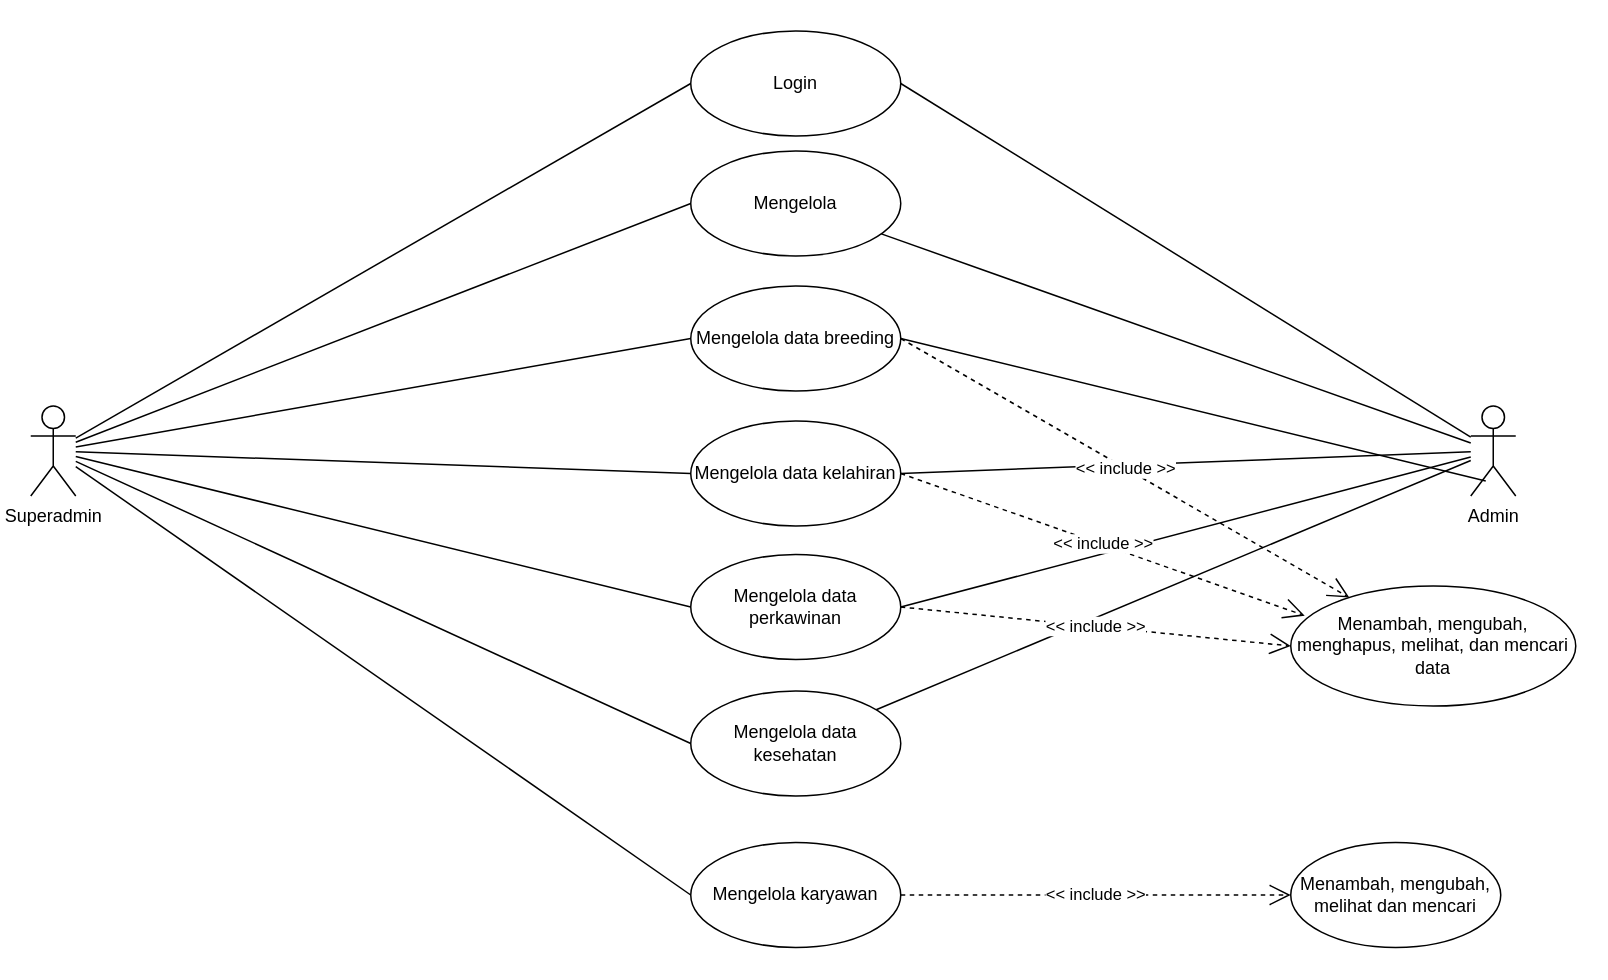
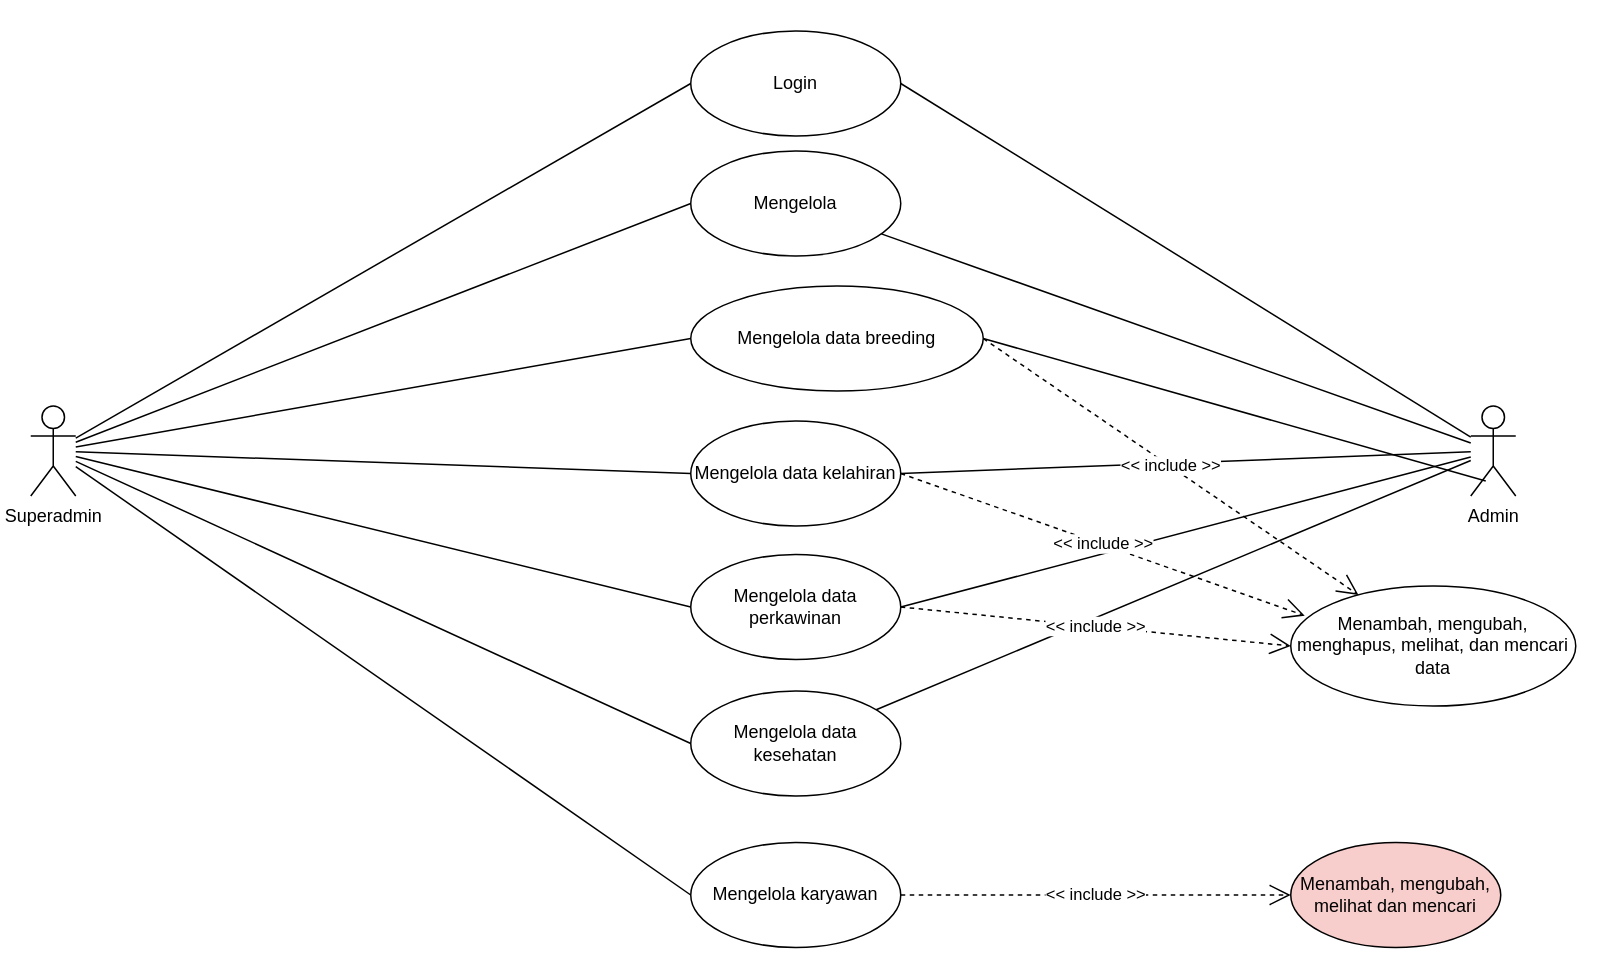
- <mxCell id="20" value="Mengelola data breeding" style="ellipse;whiteSpace=wrap;html=1;" vertex="1" parent="1"><mxGeometry x="460" y="190" width="140" height="70" as="geometry" /></mxCell>
+ <mxCell id="20" value="Mengelola data breeding" style="ellipse;whiteSpace=wrap;html=1;" vertex="1" parent="1"><mxGeometry x="460" y="190" width="195" height="70" as="geometry" /></mxCell>
- <mxCell id="29" value="Menambah, mengubah, melihat dan mencari" style="ellipse;whiteSpace=wrap;html=1;" vertex="1" parent="1"><mxGeometry x="860" y="561" width="140" height="70" as="geometry" /></mxCell>
+ <mxCell id="29" value="Menambah, mengubah, melihat dan mencari" style="ellipse;whiteSpace=wrap;html=1;fillColor=#f8cecc;" vertex="1" parent="1"><mxGeometry x="860" y="561" width="140" height="70" as="geometry" /></mxCell>
